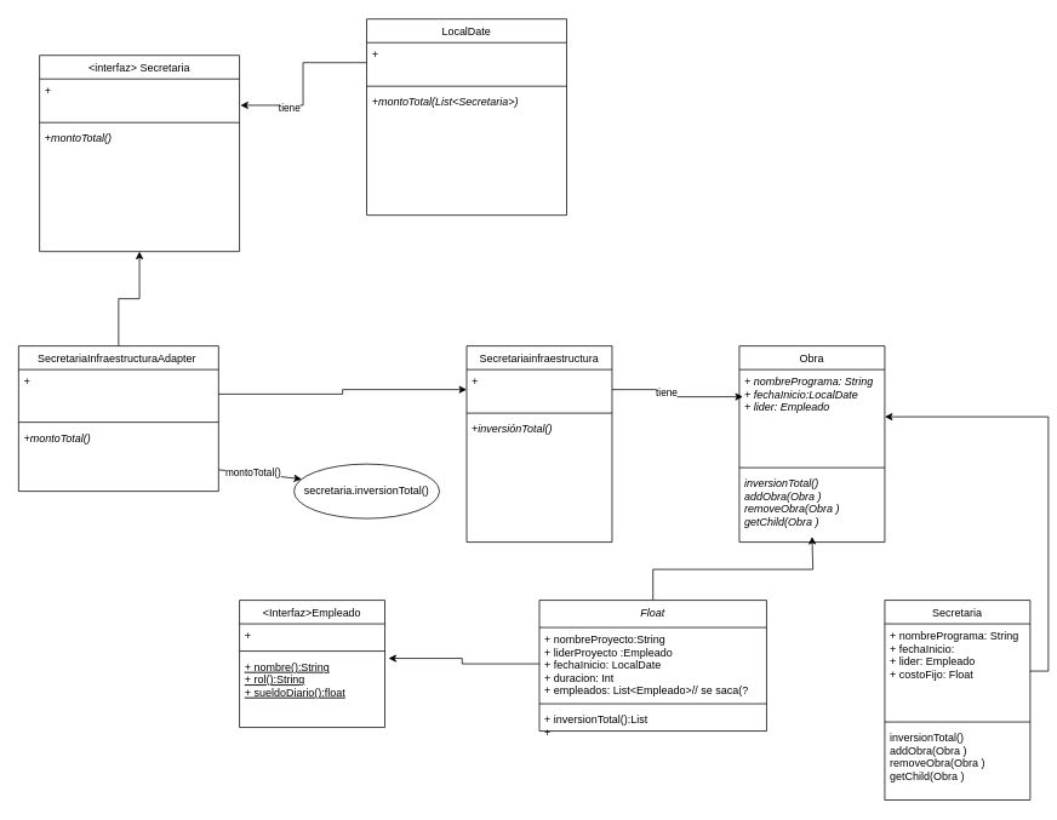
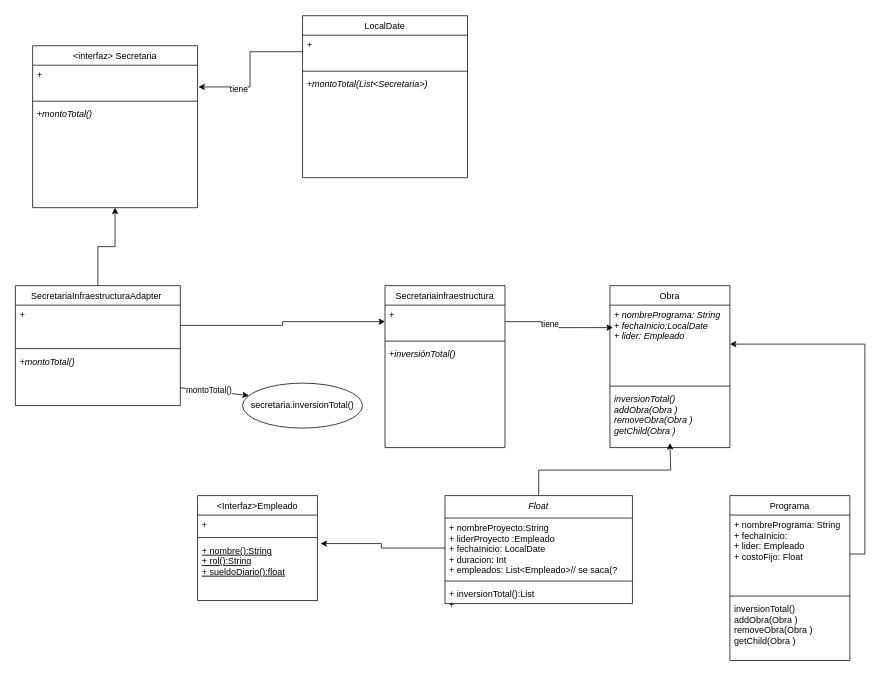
- <mxCell id="11" value="Secretaria&#10;" style="swimlane;fontStyle=0;align=center;verticalAlign=top;childLayout=stackLayout;horizontal=1;startSize=26;horizontalStack=0;resizeParent=1;resizeLast=0;collapsible=1;marginBottom=0;rounded=0;shadow=0;strokeWidth=1;" parent="1" vertex="1"><mxGeometry x="973" y="660" width="160" height="220" as="geometry"><mxRectangle x="550" y="140" width="160" height="26" as="alternateBounds" /></mxGeometry></mxCell>
+ <mxCell id="11" value="Programa&#10;" style="swimlane;fontStyle=0;align=center;verticalAlign=top;childLayout=stackLayout;horizontal=1;startSize=26;horizontalStack=0;resizeParent=1;resizeLast=0;collapsible=1;marginBottom=0;rounded=0;shadow=0;strokeWidth=1;" parent="1" vertex="1"><mxGeometry x="973" y="660" width="160" height="220" as="geometry"><mxRectangle x="550" y="140" width="160" height="26" as="alternateBounds" /></mxGeometry></mxCell>
